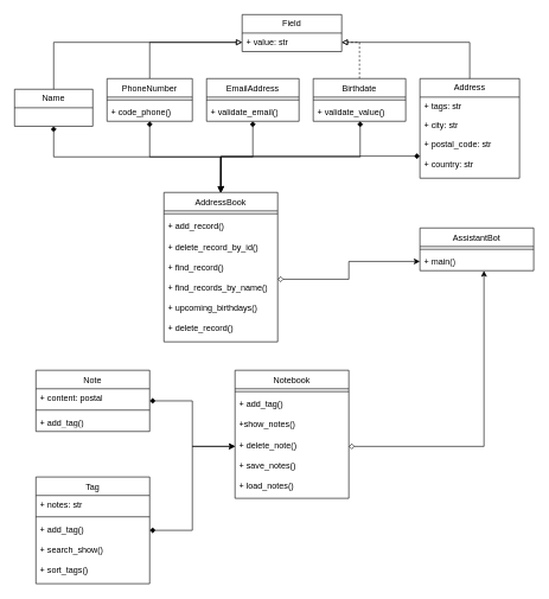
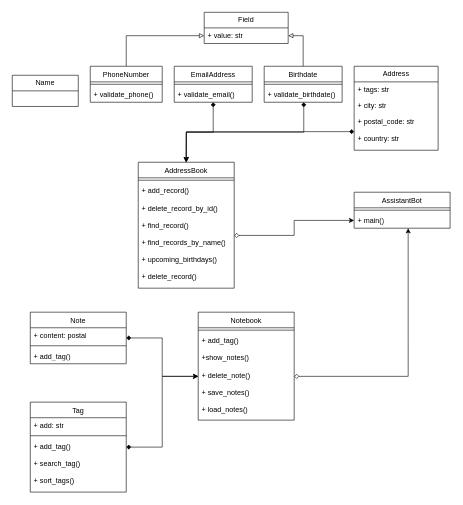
- <mxCell id="4" style="edgeStyle=orthogonalEdgeStyle;rounded=0;orthogonalLoop=1;jettySize=auto;html=1;entryX=0;entryY=0.5;entryDx=0;entryDy=0;endArrow=block;endFill=0;" edge="1" parent="1" source="6" target="3"><mxGeometry relative="1" as="geometry" /></mxCell>
- <mxCell id="21" style="edgeStyle=orthogonalEdgeStyle;rounded=0;orthogonalLoop=1;jettySize=auto;html=1;entryX=1;entryY=0.5;entryDx=0;entryDy=0;endArrow=block;endFill=0;" edge="1" parent="1" source="22" target="3"><mxGeometry relative="1" as="geometry" /></mxCell>
- <mxCell id="16" value="" style="edgeStyle=orthogonalEdgeStyle;rounded=0;orthogonalLoop=1;jettySize=auto;html=1;endArrow=block;endFill=0;dashed=1;" edge="1" parent="1" source="18" target="3"><mxGeometry relative="1" as="geometry" /></mxCell>
+ <mxCell id="16" value="" style="edgeStyle=orthogonalEdgeStyle;rounded=0;orthogonalLoop=1;jettySize=auto;html=1;endArrow=block;endFill=0;" edge="1" parent="1" source="18" target="3"><mxGeometry relative="1" as="geometry" /></mxCell>
- <mxCell id="11" value="+ code_phone()" style="text;strokeColor=none;fillColor=none;align=left;verticalAlign=top;spacingLeft=4;spacingRight=4;overflow=hidden;rotatable=0;points=[[0,0.5],[1,0.5]];portConstraint=eastwest;whiteSpace=wrap;html=1;" vertex="1" parent="9"><mxGeometry y="34" width="120" height="26" as="geometry" /></mxCell>
+ <mxCell id="11" value="+ validate_phone()" style="text;strokeColor=none;fillColor=none;align=left;verticalAlign=top;spacingLeft=4;spacingRight=4;overflow=hidden;rotatable=0;points=[[0,0.5],[1,0.5]];portConstraint=eastwest;whiteSpace=wrap;html=1;" vertex="1" parent="9"><mxGeometry y="34" width="120" height="26" as="geometry" /></mxCell>
- <mxCell id="20" value="+ validate_value()" style="text;strokeColor=none;fillColor=none;align=left;verticalAlign=top;spacingLeft=4;spacingRight=4;overflow=hidden;rotatable=0;points=[[0,0.5],[1,0.5]];portConstraint=eastwest;whiteSpace=wrap;html=1;" vertex="1" parent="18"><mxGeometry y="34" width="130" height="26" as="geometry" /></mxCell>
+ <mxCell id="20" value="+ validate_birthdate()" style="text;strokeColor=none;fillColor=none;align=left;verticalAlign=top;spacingLeft=4;spacingRight=4;overflow=hidden;rotatable=0;points=[[0,0.5],[1,0.5]];portConstraint=eastwest;whiteSpace=wrap;html=1;" vertex="1" parent="18"><mxGeometry y="34" width="130" height="26" as="geometry" /></mxCell>
- <mxCell id="8" style="edgeStyle=orthogonalEdgeStyle;rounded=0;orthogonalLoop=1;jettySize=auto;html=1;entryX=0.5;entryY=0;entryDx=0;entryDy=0;startArrow=diamond;startFill=1;" edge="1" parent="1" source="9" target="27"><mxGeometry relative="1" as="geometry" /></mxCell>
- <mxCell id="5" style="edgeStyle=orthogonalEdgeStyle;rounded=0;orthogonalLoop=1;jettySize=auto;html=1;exitX=0.5;exitY=1;exitDx=0;exitDy=0;startArrow=diamond;startFill=1;" edge="1" parent="1" source="6" target="27"><mxGeometry relative="1" as="geometry"><Array as="points"><mxPoint x="75" y="220" /><mxPoint x="310" y="220" /></Array></mxGeometry></mxCell>
- <mxCell id="45" value="+ notes: str" style="text;strokeColor=none;fillColor=none;align=left;verticalAlign=top;spacingLeft=4;spacingRight=4;overflow=hidden;rotatable=0;points=[[0,0.5],[1,0.5]];portConstraint=eastwest;whiteSpace=wrap;html=1;" vertex="1" parent="44"><mxGeometry y="26" width="160" height="26" as="geometry" /></mxCell>
+ <mxCell id="45" value="+ add: str" style="text;strokeColor=none;fillColor=none;align=left;verticalAlign=top;spacingLeft=4;spacingRight=4;overflow=hidden;rotatable=0;points=[[0,0.5],[1,0.5]];portConstraint=eastwest;whiteSpace=wrap;html=1;" vertex="1" parent="44"><mxGeometry y="26" width="160" height="26" as="geometry" /></mxCell>
- <mxCell id="47" value="+ add_tag()&lt;br&gt;&lt;div&gt;&lt;br&gt;&lt;/div&gt;&lt;div&gt;+ search_show()&lt;/div&gt;&lt;div&gt;&lt;br&gt;&lt;/div&gt;&lt;div&gt;+ sort_tags()&lt;/div&gt;" style="text;strokeColor=none;fillColor=none;align=left;verticalAlign=top;spacingLeft=4;spacingRight=4;overflow=hidden;rotatable=0;points=[[0,0.5],[1,0.5]];portConstraint=eastwest;whiteSpace=wrap;html=1;" vertex="1" parent="44"><mxGeometry y="60" width="160" height="90" as="geometry" /></mxCell>
+ <mxCell id="47" value="+ add_tag()&lt;br&gt;&lt;div&gt;&lt;br&gt;&lt;/div&gt;&lt;div&gt;+ search_tag()&lt;/div&gt;&lt;div&gt;&lt;br&gt;&lt;/div&gt;&lt;div&gt;+ sort_tags()&lt;/div&gt;" style="text;strokeColor=none;fillColor=none;align=left;verticalAlign=top;spacingLeft=4;spacingRight=4;overflow=hidden;rotatable=0;points=[[0,0.5],[1,0.5]];portConstraint=eastwest;whiteSpace=wrap;html=1;" vertex="1" parent="44"><mxGeometry y="60" width="160" height="90" as="geometry" /></mxCell>
